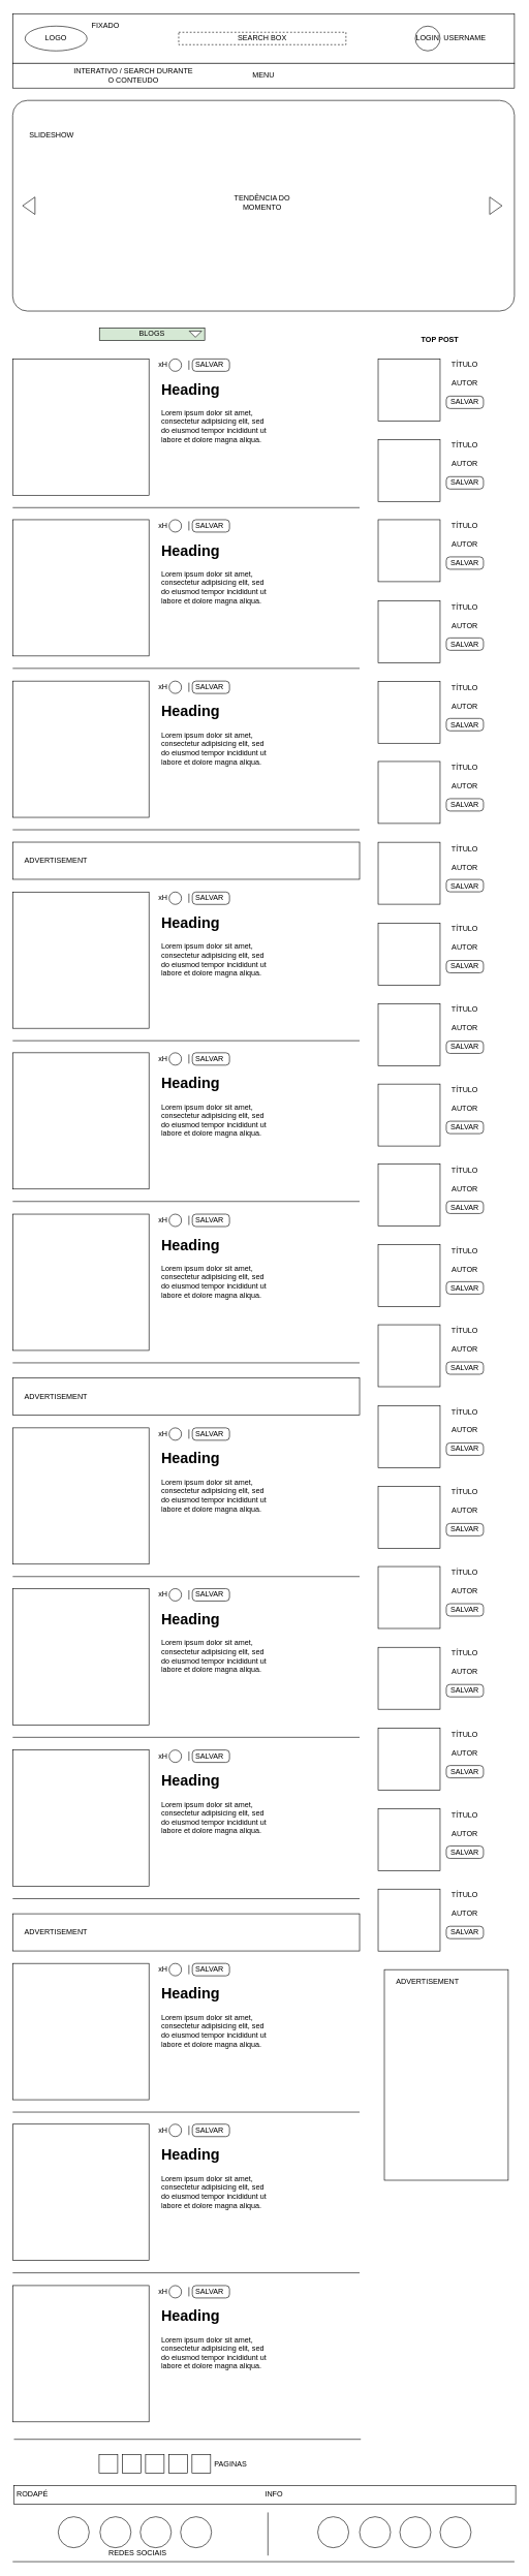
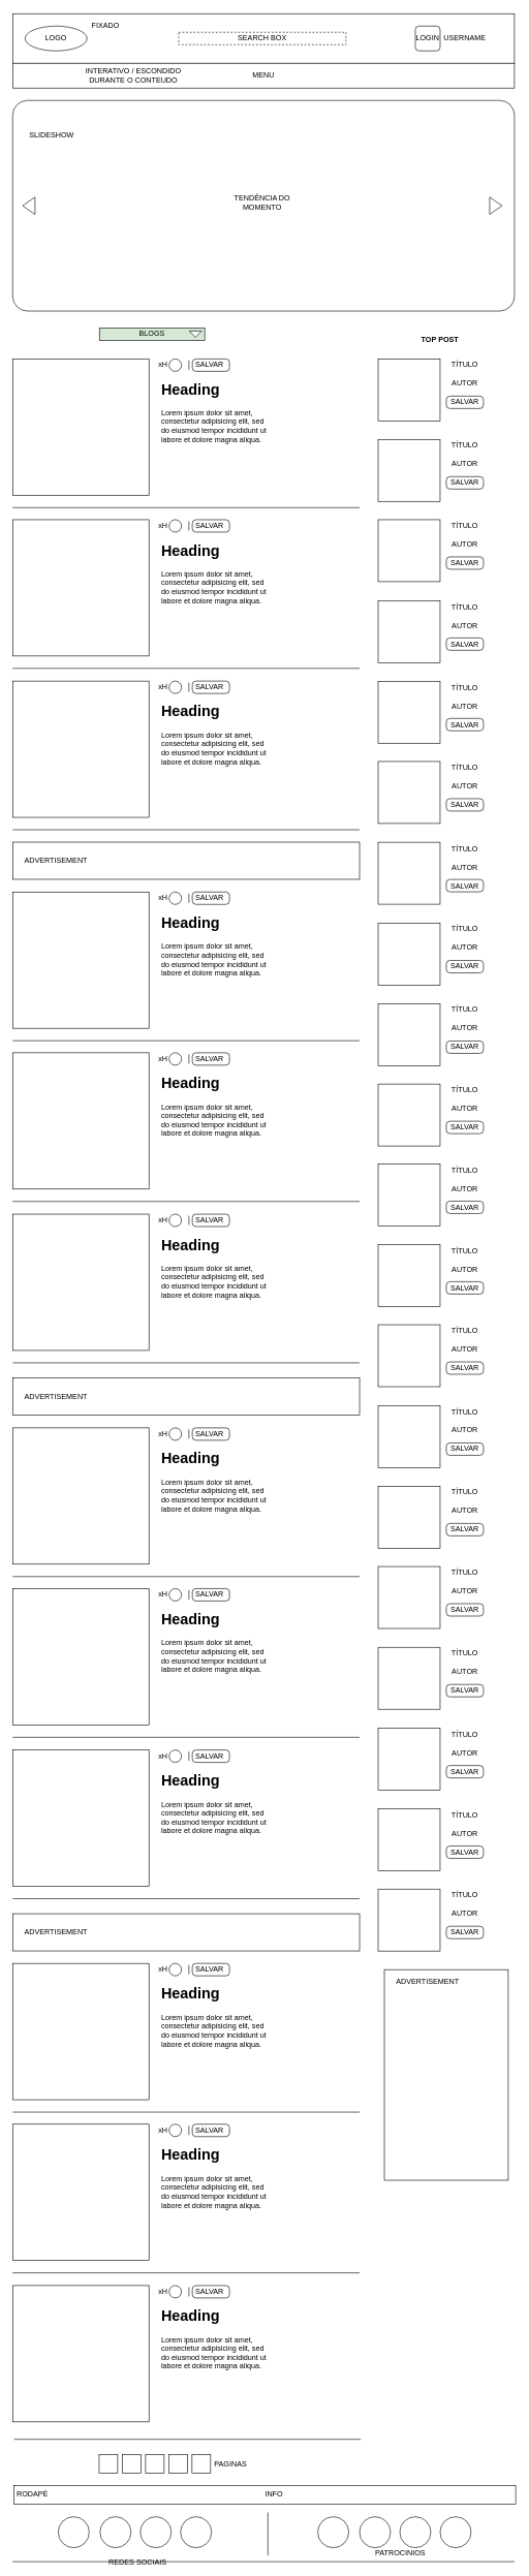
- <mxCell id="8" value="LOGIN" style="ellipse;whiteSpace=wrap;html=1;aspect=fixed;" vertex="1" parent="1"><mxGeometry x="670" y="40" width="40" height="40" as="geometry" /></mxCell>
+ <mxCell id="8" value="LOGIN" style="whiteSpace=wrap;html=1;aspect=fixed;rounded=1;" vertex="1" parent="1"><mxGeometry x="670" y="40" width="40" height="40" as="geometry" /></mxCell>
- <mxCell id="11" value="INTERATIVO / SEARCH DURANTE O CONTEUDO" style="text;html=1;strokeColor=none;fillColor=none;align=center;verticalAlign=middle;whiteSpace=wrap;rounded=0;" vertex="1" parent="1"><mxGeometry x="115" y="110" width="200" height="20" as="geometry" /></mxCell>
+ <mxCell id="11" value="INTERATIVO / ESCONDIDO DURANTE O CONTEUDO" style="text;html=1;strokeColor=none;fillColor=none;align=center;verticalAlign=middle;whiteSpace=wrap;rounded=0;" vertex="1" parent="1"><mxGeometry x="115" y="110" width="200" height="20" as="geometry" /></mxCell>
- <mxCell id="230" value="REDES SOCIAIS" style="text;html=1;strokeColor=none;fillColor=none;align=center;verticalAlign=middle;whiteSpace=wrap;rounded=0;" vertex="1" parent="1"><mxGeometry x="172" y="4110.466" width="100" height="20" as="geometry" /></mxCell>
+ <mxCell id="230" value="REDES SOCIAIS" style="text;html=1;strokeColor=none;fillColor=none;align=center;verticalAlign=middle;whiteSpace=wrap;rounded=0;" vertex="1" parent="1"><mxGeometry x="172" y="4125.466" width="100" height="20" as="geometry" /></mxCell>
+ <mxCell id="236" value="PATROCINIOS" style="text;html=1;strokeColor=none;fillColor=none;align=center;verticalAlign=middle;whiteSpace=wrap;rounded=0;" vertex="1" parent="1"><mxGeometry x="596" y="4110.466" width="100" height="20" as="geometry" /></mxCell>
